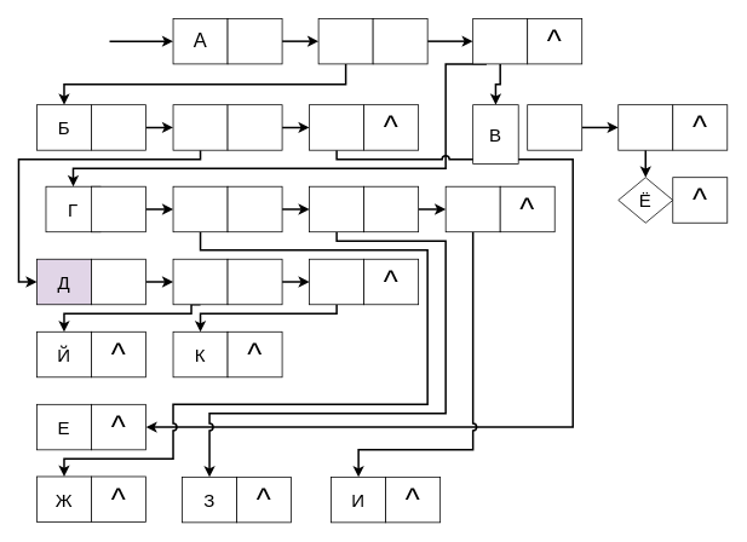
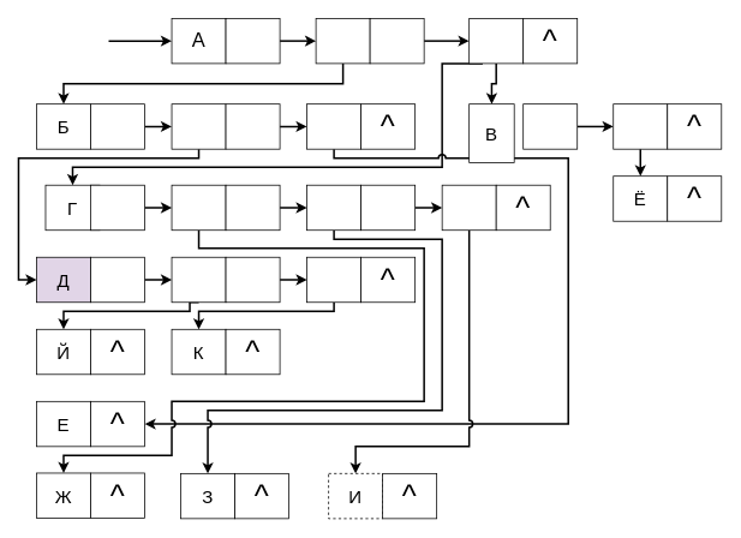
- <mxCell id="60" value="&lt;span style=&quot;font-size: 20px&quot;&gt;Ё&lt;/span&gt;" style="rhombus;whiteSpace=wrap;html=1;" vertex="1" parent="1"><mxGeometry x="680" y="195" width="60" height="50" as="geometry" /></mxCell>
+ <mxCell id="60" value="&lt;span style=&quot;font-size: 20px&quot;&gt;Ё&lt;/span&gt;" style="rounded=0;whiteSpace=wrap;html=1;" vertex="1" parent="1"><mxGeometry x="680" y="195" width="60" height="50" as="geometry" /></mxCell>
- <mxCell id="66" value="&lt;span style=&quot;font-size: 20px&quot;&gt;И&lt;/span&gt;" style="rounded=0;whiteSpace=wrap;html=1;" vertex="1" parent="1"><mxGeometry x="364" y="525" width="60" height="50" as="geometry" /></mxCell>
+ <mxCell id="66" value="&lt;span style=&quot;font-size: 20px&quot;&gt;И&lt;/span&gt;" style="rounded=0;whiteSpace=wrap;html=1;dashed=1;" vertex="1" parent="1"><mxGeometry x="364" y="525" width="60" height="50" as="geometry" /></mxCell>
